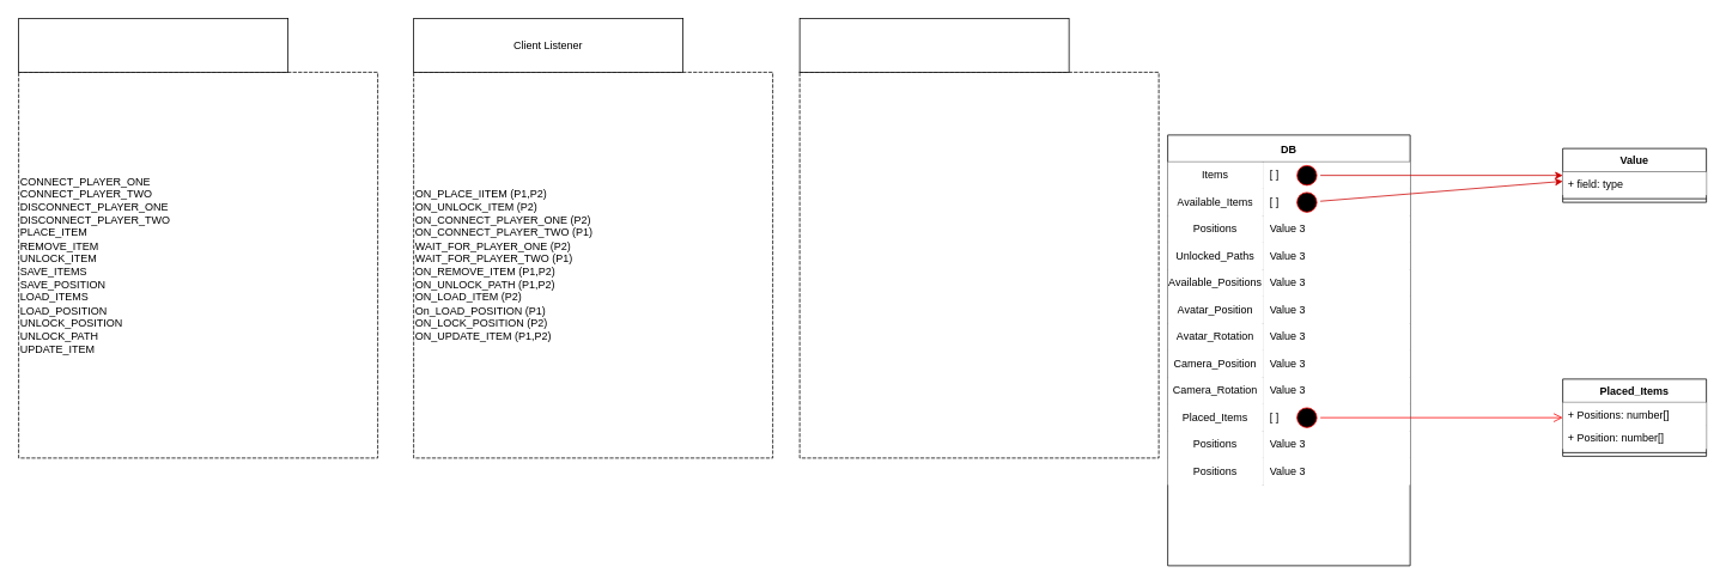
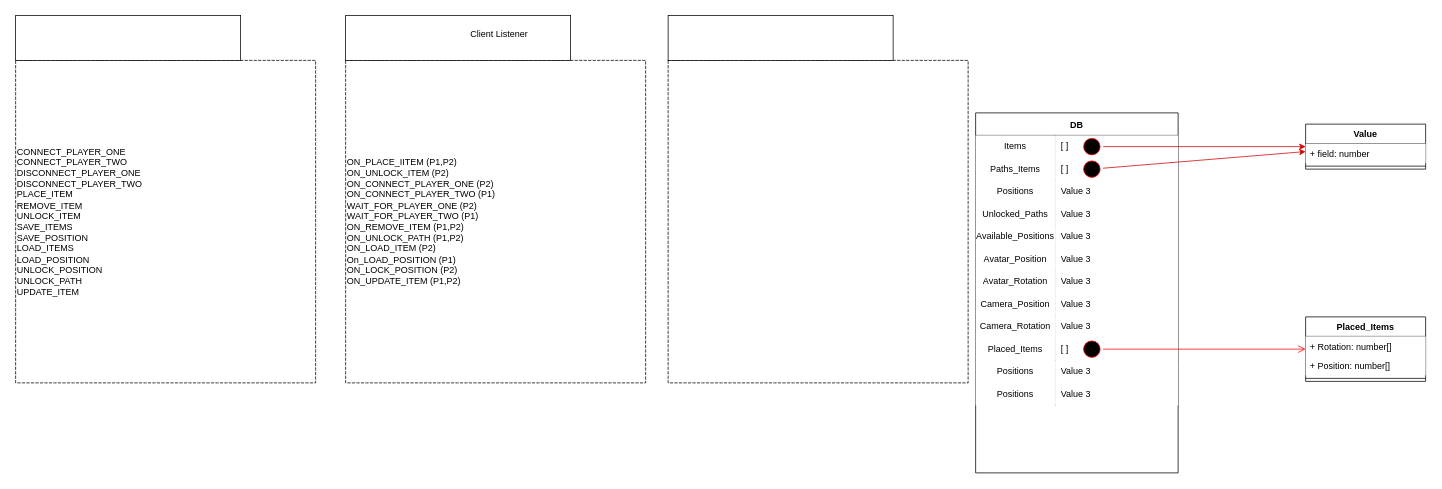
- <mxCell id="10" value="Client Listener" style="text;html=1;strokeColor=none;fillColor=none;align=center;verticalAlign=middle;whiteSpace=wrap;rounded=0;" vertex="1" parent="8"><mxGeometry x="80" y="15" width="140" height="30" as="geometry" /></mxCell>
+ <mxCell id="10" value="Client Listener" style="text;html=1;strokeColor=none;fillColor=none;align=center;verticalAlign=middle;whiteSpace=wrap;rounded=0;" vertex="1" parent="8"><mxGeometry x="135" y="10" width="140" height="30" as="geometry" /></mxCell>
- <mxCell id="53" value="+ field: type" style="text;strokeColor=none;fillColor=default;align=left;verticalAlign=top;spacingLeft=4;spacingRight=4;overflow=hidden;rotatable=0;points=[[0,0.5],[1,0.5]];portConstraint=eastwest;" vertex="1" parent="52"><mxGeometry y="26" width="160" height="26" as="geometry" /></mxCell>
+ <mxCell id="53" value="+ field: number" style="text;strokeColor=none;fillColor=default;align=left;verticalAlign=top;spacingLeft=4;spacingRight=4;overflow=hidden;rotatable=0;points=[[0,0.5],[1,0.5]];portConstraint=eastwest;" vertex="1" parent="52"><mxGeometry y="26" width="160" height="26" as="geometry" /></mxCell>
- <mxCell id="20" value="Available_Items" style="shape=partialRectangle;html=1;whiteSpace=wrap;connectable=0;fillColor=default;top=0;left=0;bottom=0;right=0;overflow=hidden;strokeColor=#000000;" vertex="1" parent="19"><mxGeometry width="106" height="30" as="geometry"><mxRectangle width="106" height="30" as="alternateBounds" /></mxGeometry></mxCell>
+ <mxCell id="20" value="Paths_Items" style="shape=partialRectangle;html=1;whiteSpace=wrap;connectable=0;fillColor=default;top=0;left=0;bottom=0;right=0;overflow=hidden;strokeColor=#000000;" vertex="1" parent="19"><mxGeometry width="106" height="30" as="geometry"><mxRectangle width="106" height="30" as="alternateBounds" /></mxGeometry></mxCell>
- <mxCell id="56" value="+ Positions: number[]" style="text;strokeColor=none;fillColor=default;align=left;verticalAlign=top;spacingLeft=4;spacingRight=4;overflow=hidden;rotatable=0;points=[[0,0.5],[1,0.5]];portConstraint=eastwest;" vertex="1" parent="55"><mxGeometry y="26" width="160" height="26" as="geometry" /></mxCell>
+ <mxCell id="56" value="+ Rotation: number[]" style="text;strokeColor=none;fillColor=default;align=left;verticalAlign=top;spacingLeft=4;spacingRight=4;overflow=hidden;rotatable=0;points=[[0,0.5],[1,0.5]];portConstraint=eastwest;" vertex="1" parent="55"><mxGeometry y="26" width="160" height="26" as="geometry" /></mxCell>
